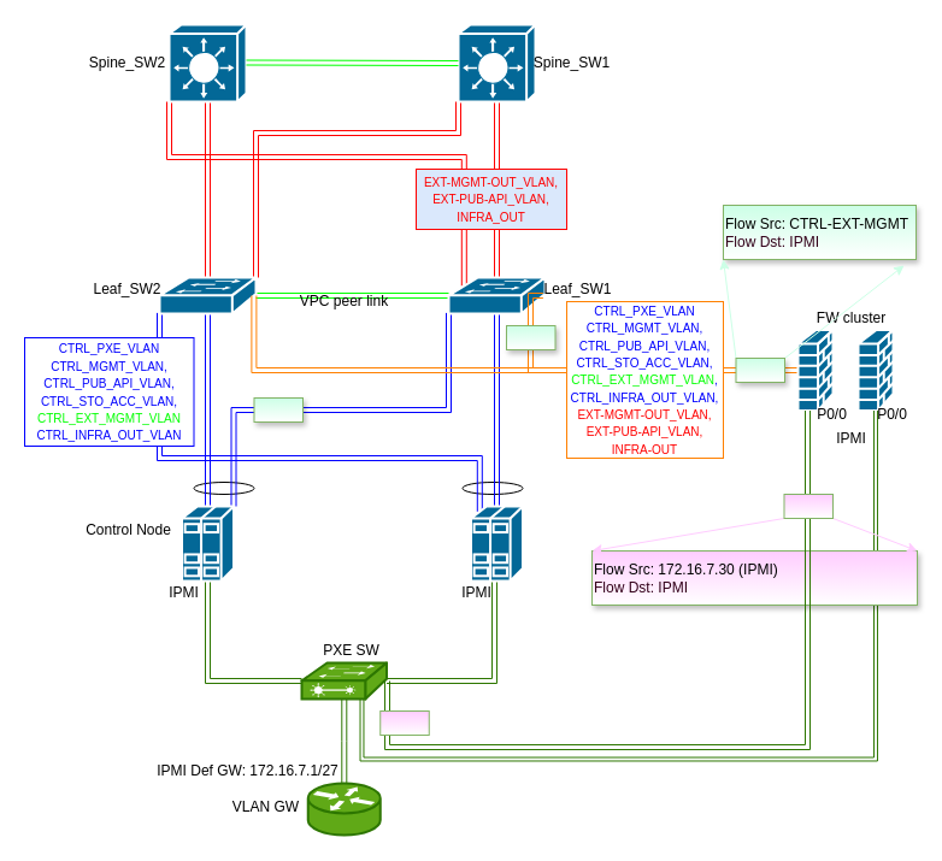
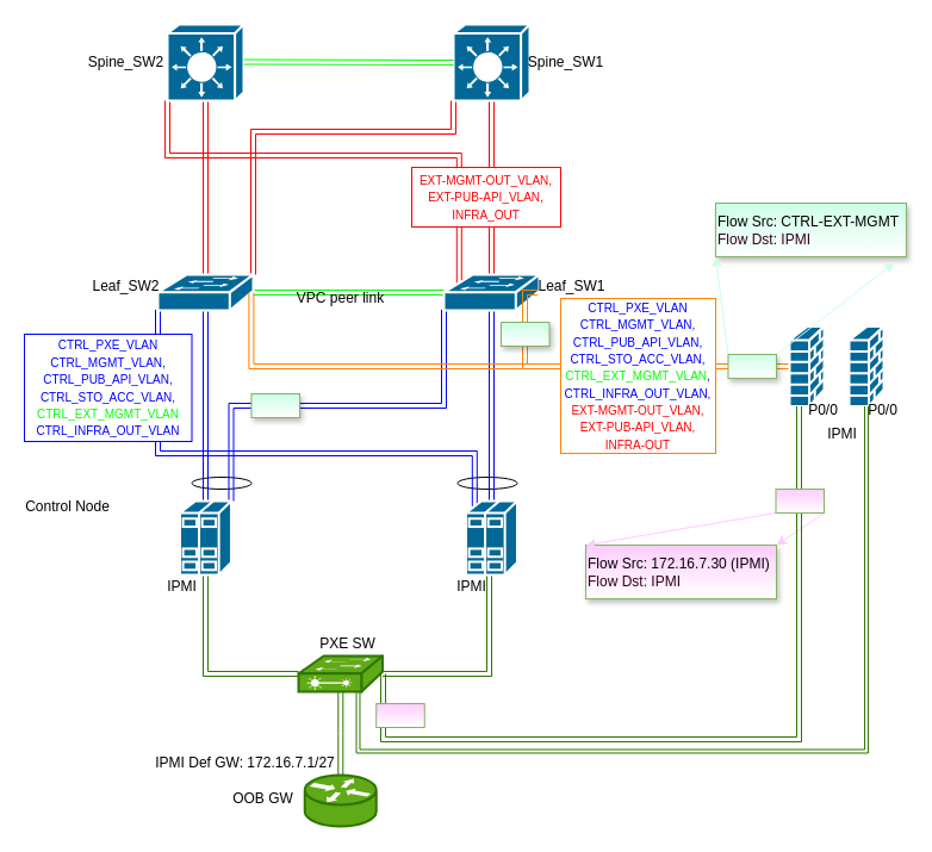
- <mxCell id="35" value="&lt;span style=&quot;color: rgb(255 , 0 , 0) ; font-family: &amp;#34;calibri&amp;#34; , sans-serif ; font-size: 10px ; text-transform: uppercase&quot;&gt;EXT-MGMT-OUT_VLAN,&lt;/span&gt;&lt;br style=&quot;color: rgb(255 , 0 , 0) ; font-family: &amp;#34;calibri&amp;#34; , sans-serif ; font-size: 10px ; text-transform: uppercase&quot;&gt;&lt;span style=&quot;color: rgb(255 , 0 , 0) ; font-family: &amp;#34;calibri&amp;#34; , sans-serif ; font-size: 10px ; text-transform: uppercase&quot;&gt;EXT-PUB-API_VLAN, INFRA_OUT&lt;/span&gt;&lt;font style=&quot;font-size: 10px&quot; color=&quot;#0000ff&quot;&gt;&lt;br&gt;&lt;/font&gt;" style="whiteSpace=wrap;html=1;strokeColor=#FF0000;fillColor=#dae8fc;" parent="1" vertex="1"><mxGeometry x="345" y="140" width="125" height="50" as="geometry" /></mxCell>
+ <mxCell id="35" value="&lt;span style=&quot;color: rgb(255 , 0 , 0) ; font-family: &amp;#34;calibri&amp;#34; , sans-serif ; font-size: 10px ; text-transform: uppercase&quot;&gt;EXT-MGMT-OUT_VLAN,&lt;/span&gt;&lt;br style=&quot;color: rgb(255 , 0 , 0) ; font-family: &amp;#34;calibri&amp;#34; , sans-serif ; font-size: 10px ; text-transform: uppercase&quot;&gt;&lt;span style=&quot;color: rgb(255 , 0 , 0) ; font-family: &amp;#34;calibri&amp;#34; , sans-serif ; font-size: 10px ; text-transform: uppercase&quot;&gt;EXT-PUB-API_VLAN, INFRA_OUT&lt;/span&gt;&lt;font style=&quot;font-size: 10px&quot; color=&quot;#0000ff&quot;&gt;&lt;br&gt;&lt;/font&gt;" style="whiteSpace=wrap;html=1;strokeColor=#FF0000;" parent="1" vertex="1"><mxGeometry x="345" y="140" width="125" height="50" as="geometry" /></mxCell>
- <mxCell id="30" value="FW cluster" style="text;html=1;align=center;verticalAlign=middle;resizable=0;points=[];autosize=1;" parent="1" vertex="1"><mxGeometry x="671" y="253.5" width="70" height="20" as="geometry" /></mxCell>
- <mxCell id="29" value="Control Node" style="text;html=1;align=center;verticalAlign=middle;resizable=0;points=[];autosize=1;" parent="1" vertex="1"><mxGeometry x="60.5" y="430" width="90" height="20" as="geometry" /></mxCell>
+ <mxCell id="29" value="Control Node" style="text;html=1;align=center;verticalAlign=middle;resizable=0;points=[];autosize=1;" parent="1" vertex="1"><mxGeometry x="10.5" y="415" width="90" height="20" as="geometry" /></mxCell>
- <mxCell id="55" value="&lt;span&gt;Flow&amp;nbsp;&lt;/span&gt;&lt;span&gt;Src: 172.16.7.30 (IPMI)&lt;br&gt;&lt;/span&gt;&lt;span style=&quot;color: rgb(51 , 0 , 26)&quot;&gt;Flow Dst: IPMI&lt;/span&gt;" style="whiteSpace=wrap;html=1;strokeColor=#82b366;gradientColor=#ffffff;shadow=1;align=left;fillColor=#FFCCFF;" parent="1" vertex="1"><mxGeometry x="491" y="457" width="270" height="45" as="geometry" /></mxCell>
+ <mxCell id="55" value="&lt;span&gt;Flow&amp;nbsp;&lt;/span&gt;&lt;span&gt;Src: 172.16.7.30 (IPMI)&lt;br&gt;&lt;/span&gt;&lt;span style=&quot;color: rgb(51 , 0 , 26)&quot;&gt;Flow Dst: IPMI&lt;/span&gt;" style="whiteSpace=wrap;html=1;strokeColor=#82b366;gradientColor=#ffffff;shadow=1;align=left;fillColor=#FFCCFF;" parent="1" vertex="1"><mxGeometry x="491" y="457" width="160" height="45" as="geometry" /></mxCell>
- <mxCell id="45" value="VLAN GW" style="text;html=1;align=center;verticalAlign=middle;resizable=0;points=[];autosize=1;" parent="1" vertex="1"><mxGeometry x="185.25" y="660" width="70" height="20" as="geometry" /></mxCell>
+ <mxCell id="45" value="OOB GW" style="text;html=1;align=center;verticalAlign=middle;resizable=0;points=[];autosize=1;" parent="1" vertex="1"><mxGeometry x="185.25" y="660" width="70" height="20" as="geometry" /></mxCell>
